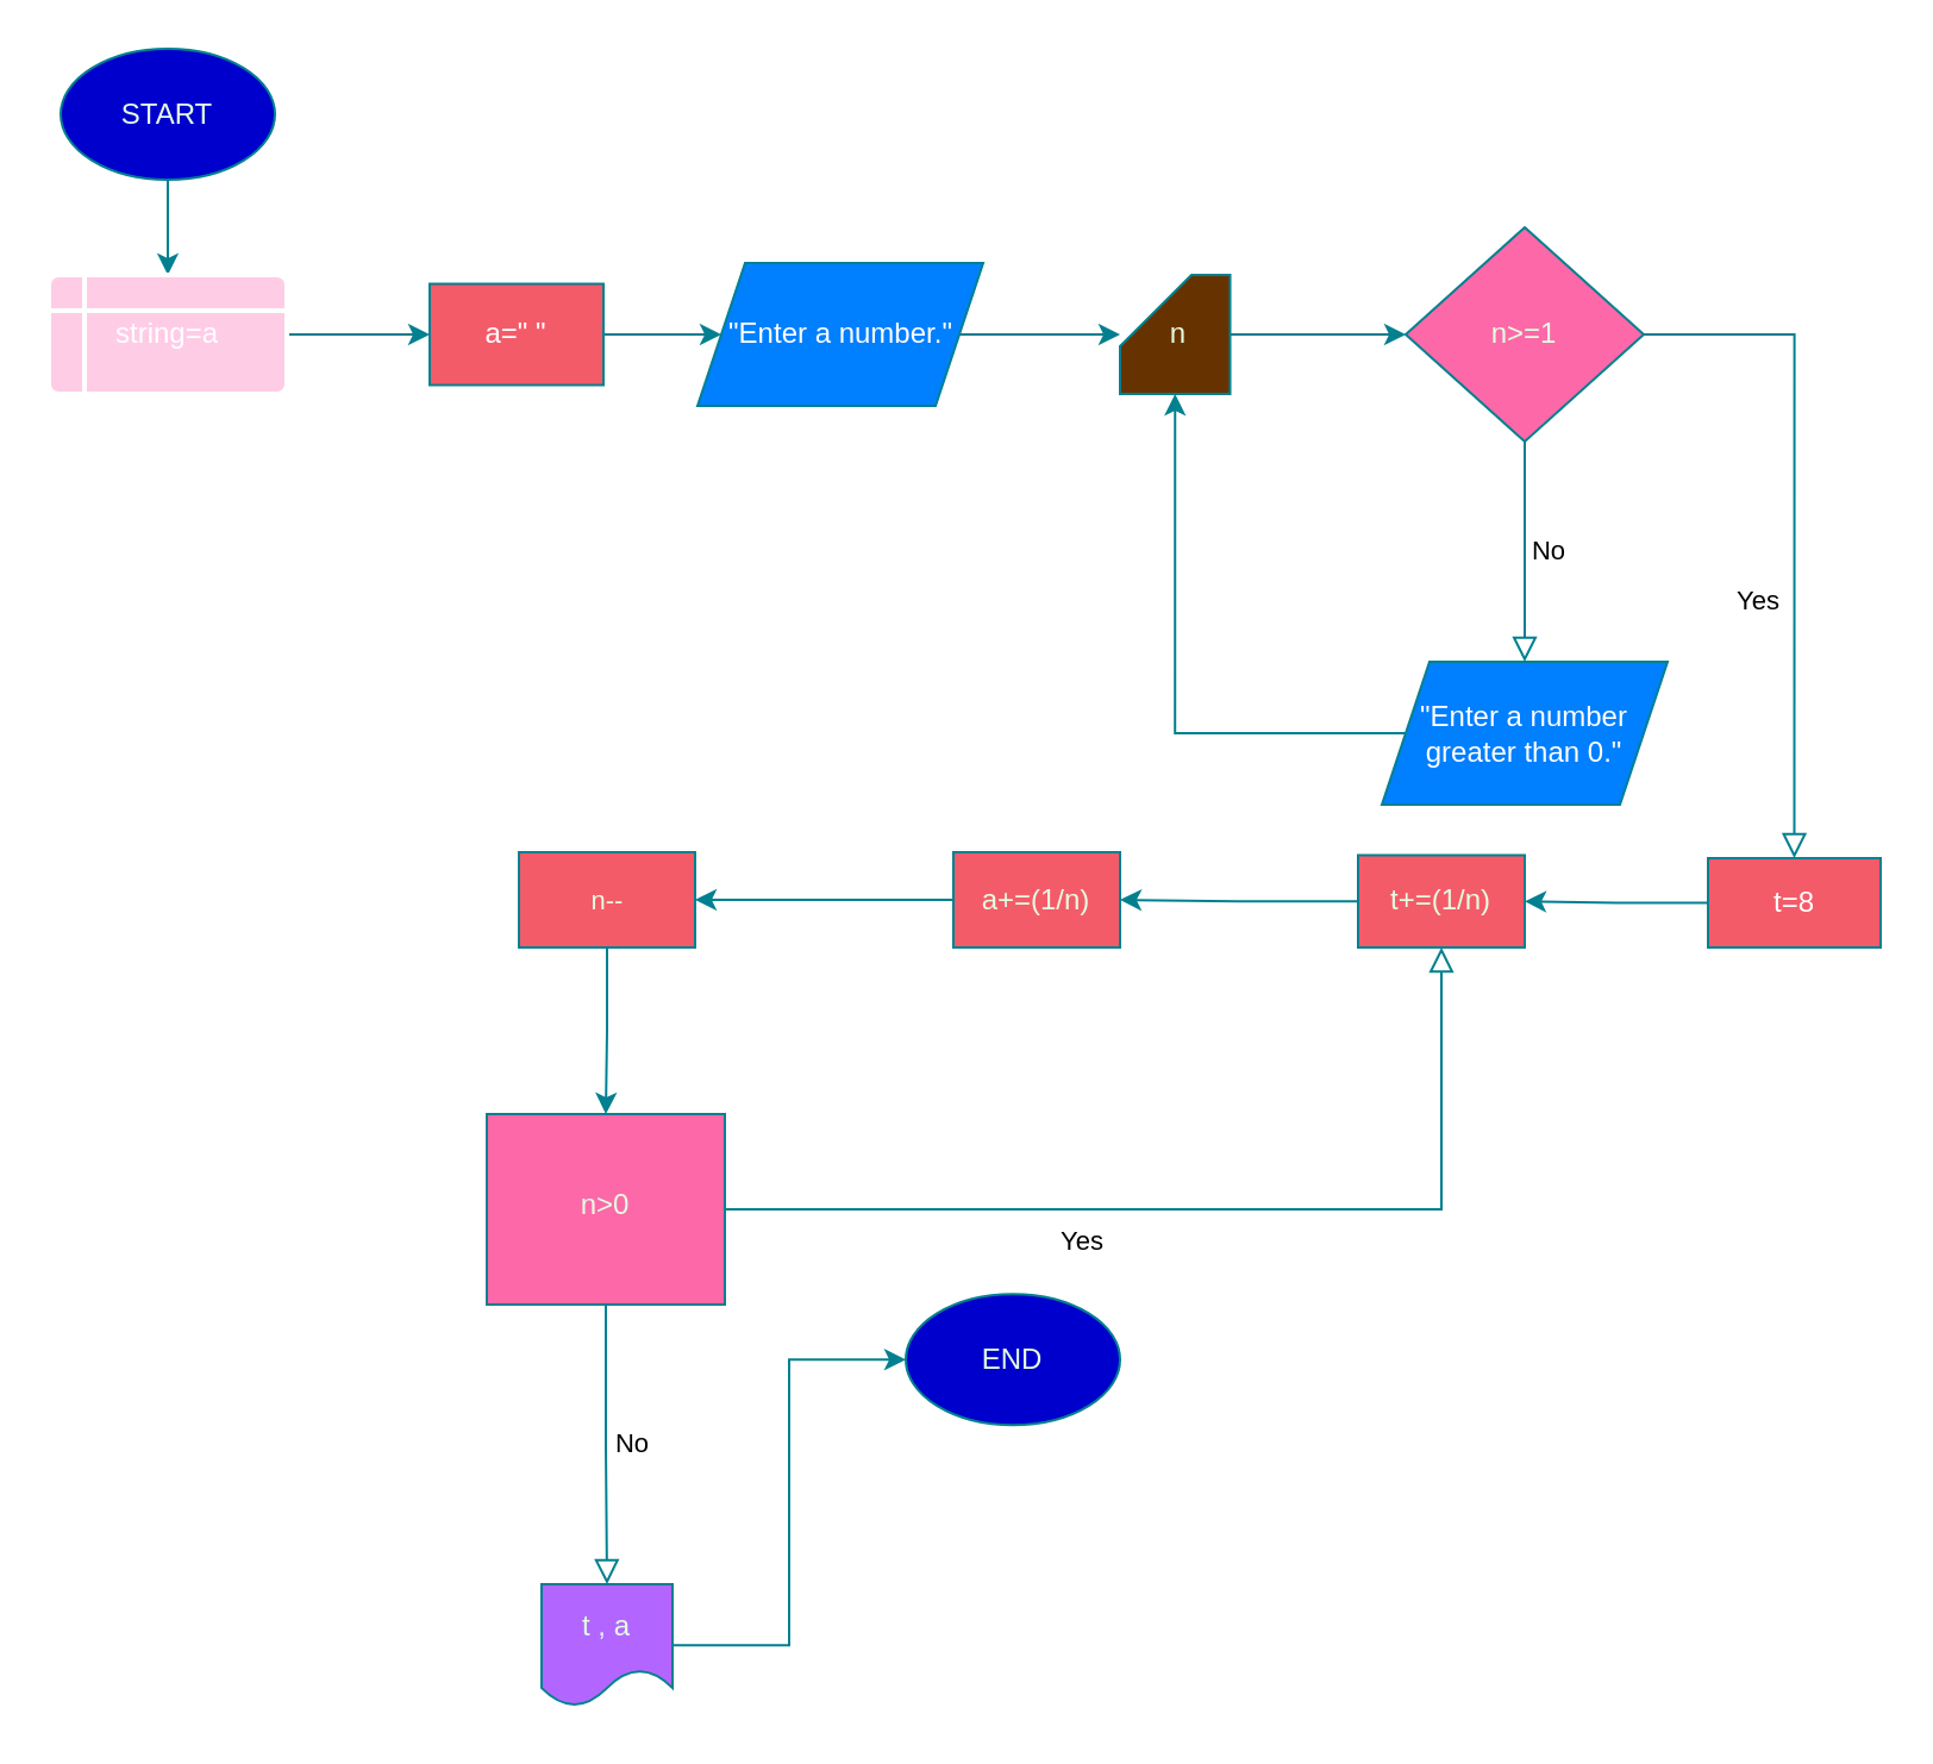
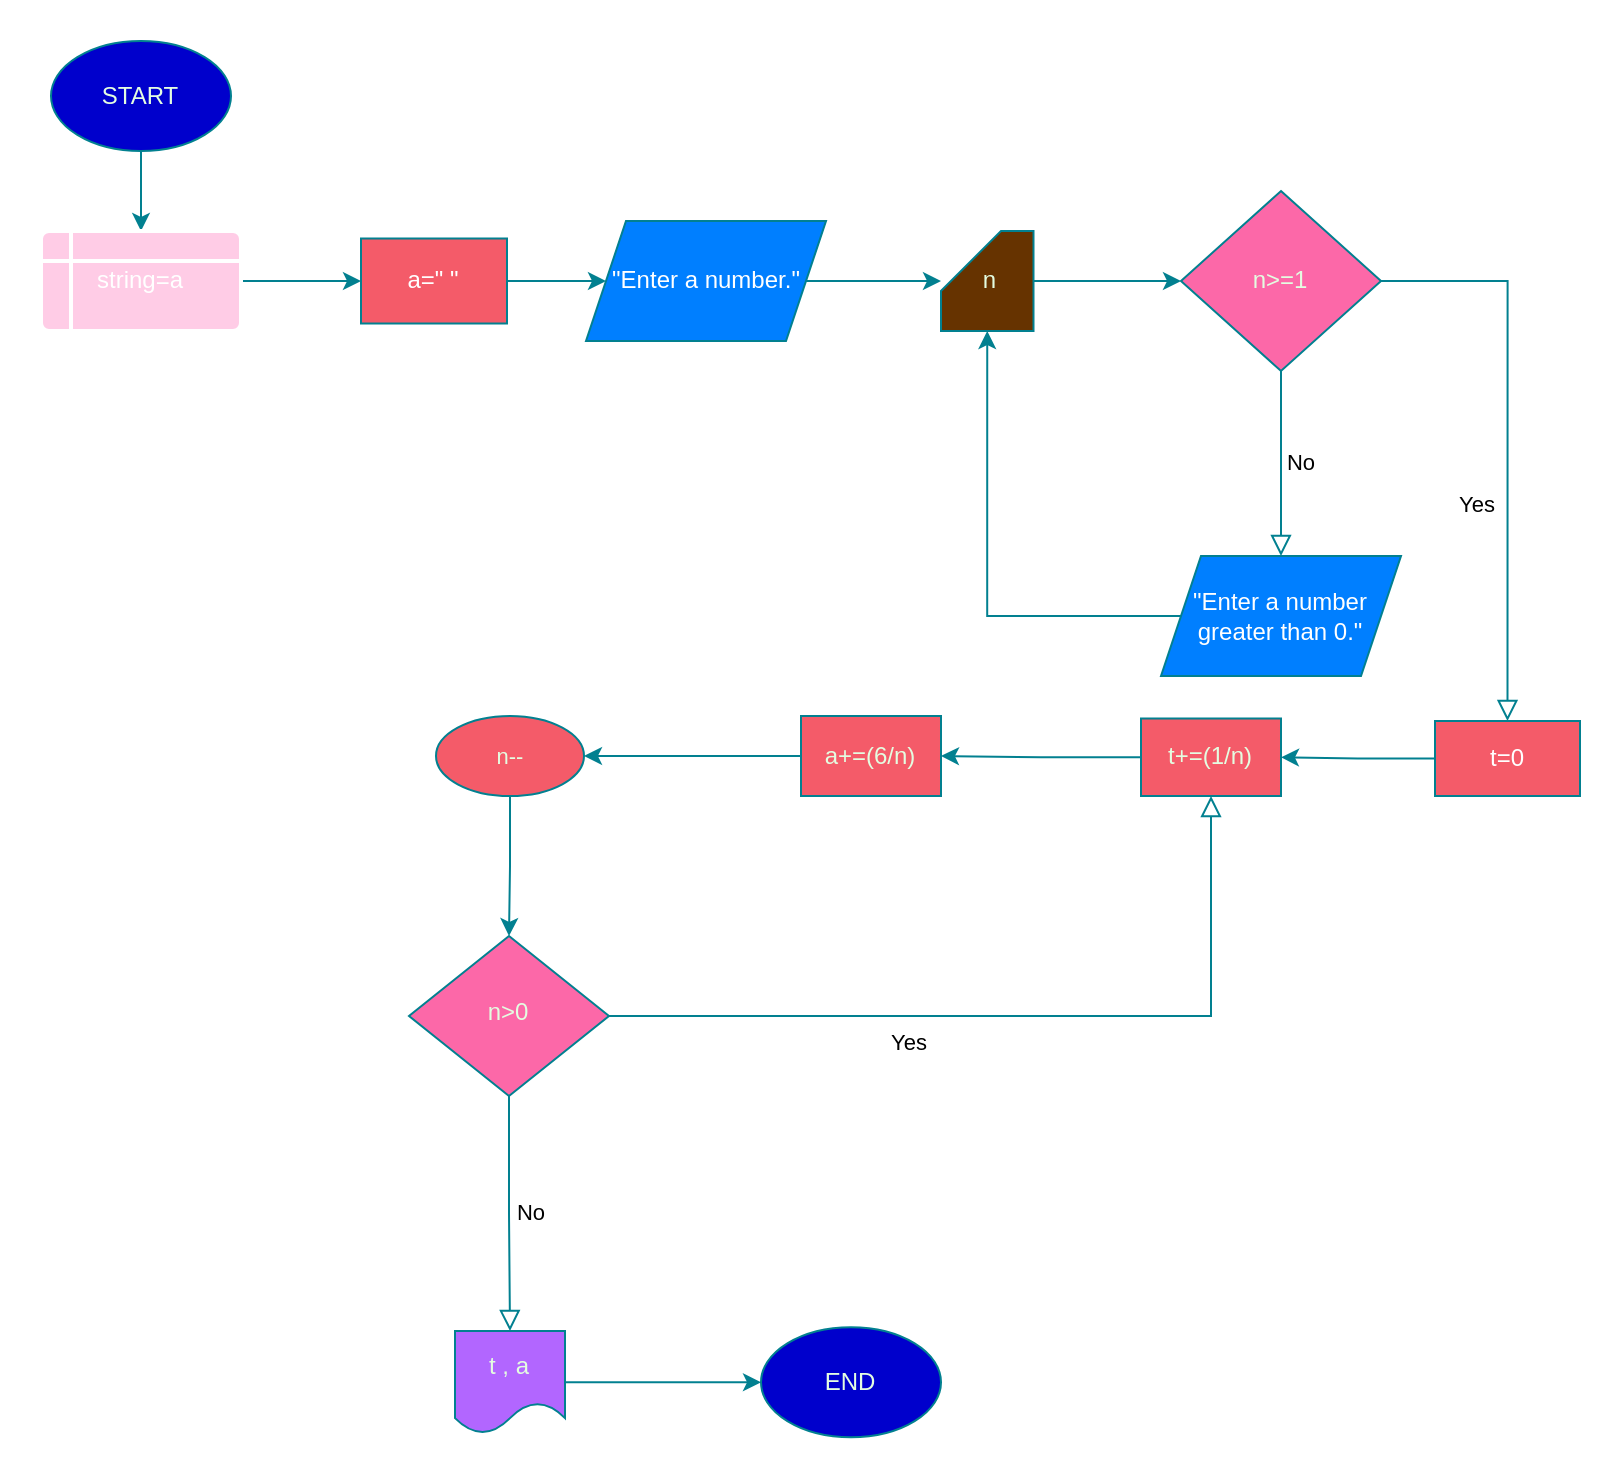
- <mxCell id="27" value="n--" style="rounded=0;whiteSpace=wrap;html=1;strokeColor=#028090;align=center;verticalAlign=middle;fontFamily=Helvetica;fontSize=11;fontColor=#E4FDE1;fillColor=#F45B69;" parent="1" vertex="1"><mxGeometry x="217.5" y="357.5" width="74" height="40" as="geometry" /></mxCell>
+ <mxCell id="27" value="n--" style="ellipse;whiteSpace=wrap;html=1;strokeColor=#028090;align=center;verticalAlign=middle;fontFamily=Helvetica;fontSize=11;fontColor=#E4FDE1;fillColor=#F45B69;" parent="1" vertex="1"><mxGeometry x="217.5" y="357.5" width="74" height="40" as="geometry" /></mxCell>
- <mxCell id="25" value="a+=(1/n)" style="rounded=0;whiteSpace=wrap;html=1;strokeColor=#028090;fontColor=#E4FDE1;fillColor=#F45B69;" parent="1" vertex="1"><mxGeometry x="400" y="357.5" width="70" height="40" as="geometry" /></mxCell>
+ <mxCell id="25" value="a+=(6/n)" style="rounded=0;whiteSpace=wrap;html=1;strokeColor=#028090;fontColor=#E4FDE1;fillColor=#F45B69;" parent="1" vertex="1"><mxGeometry x="400" y="357.5" width="70" height="40" as="geometry" /></mxCell>
- <mxCell id="19" value="&lt;font color=&quot;#ffffff&quot;&gt;t=8&lt;/font&gt;" style="rounded=0;whiteSpace=wrap;html=1;fillColor=#F45B69;strokeColor=#028090;" parent="1" vertex="1"><mxGeometry x="717" y="360" width="72.5" height="37.5" as="geometry" /></mxCell>
+ <mxCell id="19" value="&lt;font color=&quot;#ffffff&quot;&gt;t=0&lt;/font&gt;" style="rounded=0;whiteSpace=wrap;html=1;fillColor=#F45B69;strokeColor=#028090;" parent="1" vertex="1"><mxGeometry x="717" y="360" width="72.5" height="37.5" as="geometry" /></mxCell>
- <mxCell id="13" value="n&amp;gt;0" style="whiteSpace=wrap;html=1;shadow=0;fontFamily=Helvetica;fontSize=12;align=center;strokeWidth=1;spacing=6;spacingTop=-4;labelBackgroundColor=none;fillColor=#FC68A8;strokeColor=#028090;fontColor=#E4FDE1;rounded=0;" parent="1" vertex="1"><mxGeometry x="204" y="467.5" width="100" height="80" as="geometry" /></mxCell>
+ <mxCell id="13" value="n&amp;gt;0" style="rhombus;whiteSpace=wrap;html=1;shadow=0;fontFamily=Helvetica;fontSize=12;align=center;strokeWidth=1;spacing=6;spacingTop=-4;labelBackgroundColor=none;fillColor=#FC68A8;strokeColor=#028090;fontColor=#E4FDE1;" parent="1" vertex="1"><mxGeometry x="204" y="467.5" width="100" height="80" as="geometry" /></mxCell>
- <mxCell id="10" value="END" style="ellipse;whiteSpace=wrap;html=1;strokeColor=#028090;fontColor=#E4FDE1;fillColor=#0000CC;" parent="1" vertex="1"><mxGeometry x="380" y="543.13" width="90" height="55" as="geometry" /></mxCell>
+ <mxCell id="10" value="END" style="ellipse;whiteSpace=wrap;html=1;strokeColor=#028090;fontColor=#E4FDE1;fillColor=#0000CC;" parent="1" vertex="1"><mxGeometry x="380" y="663.13" width="90" height="55" as="geometry" /></mxCell>
